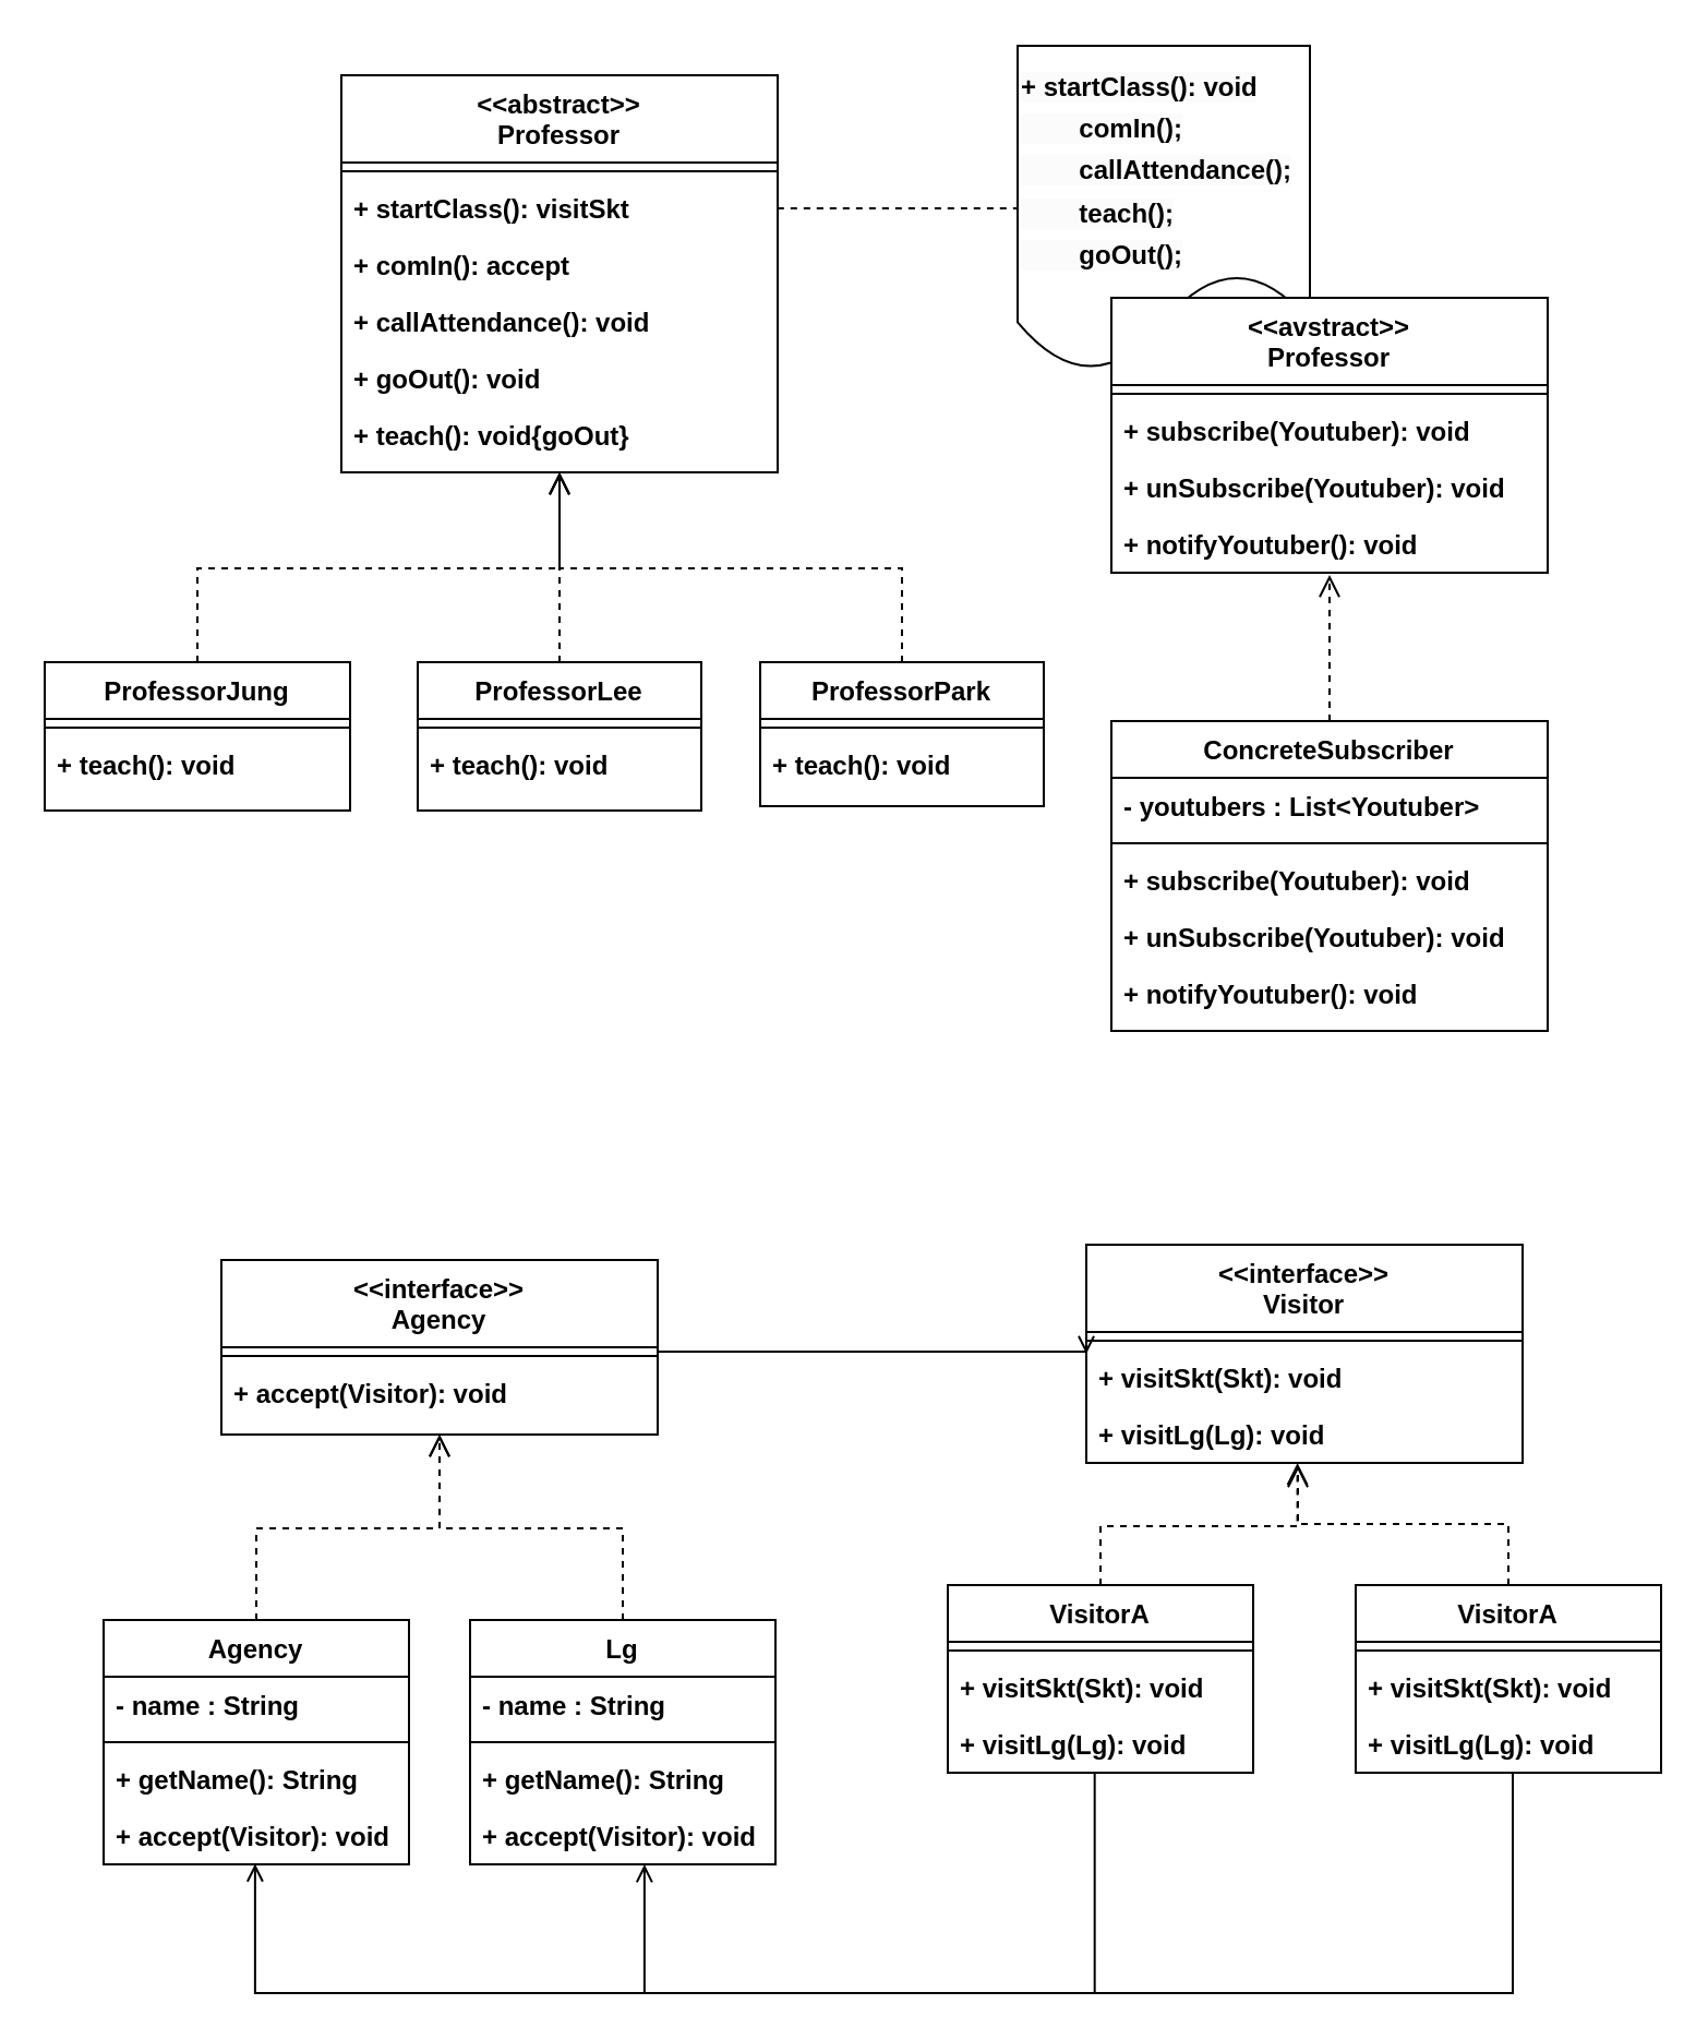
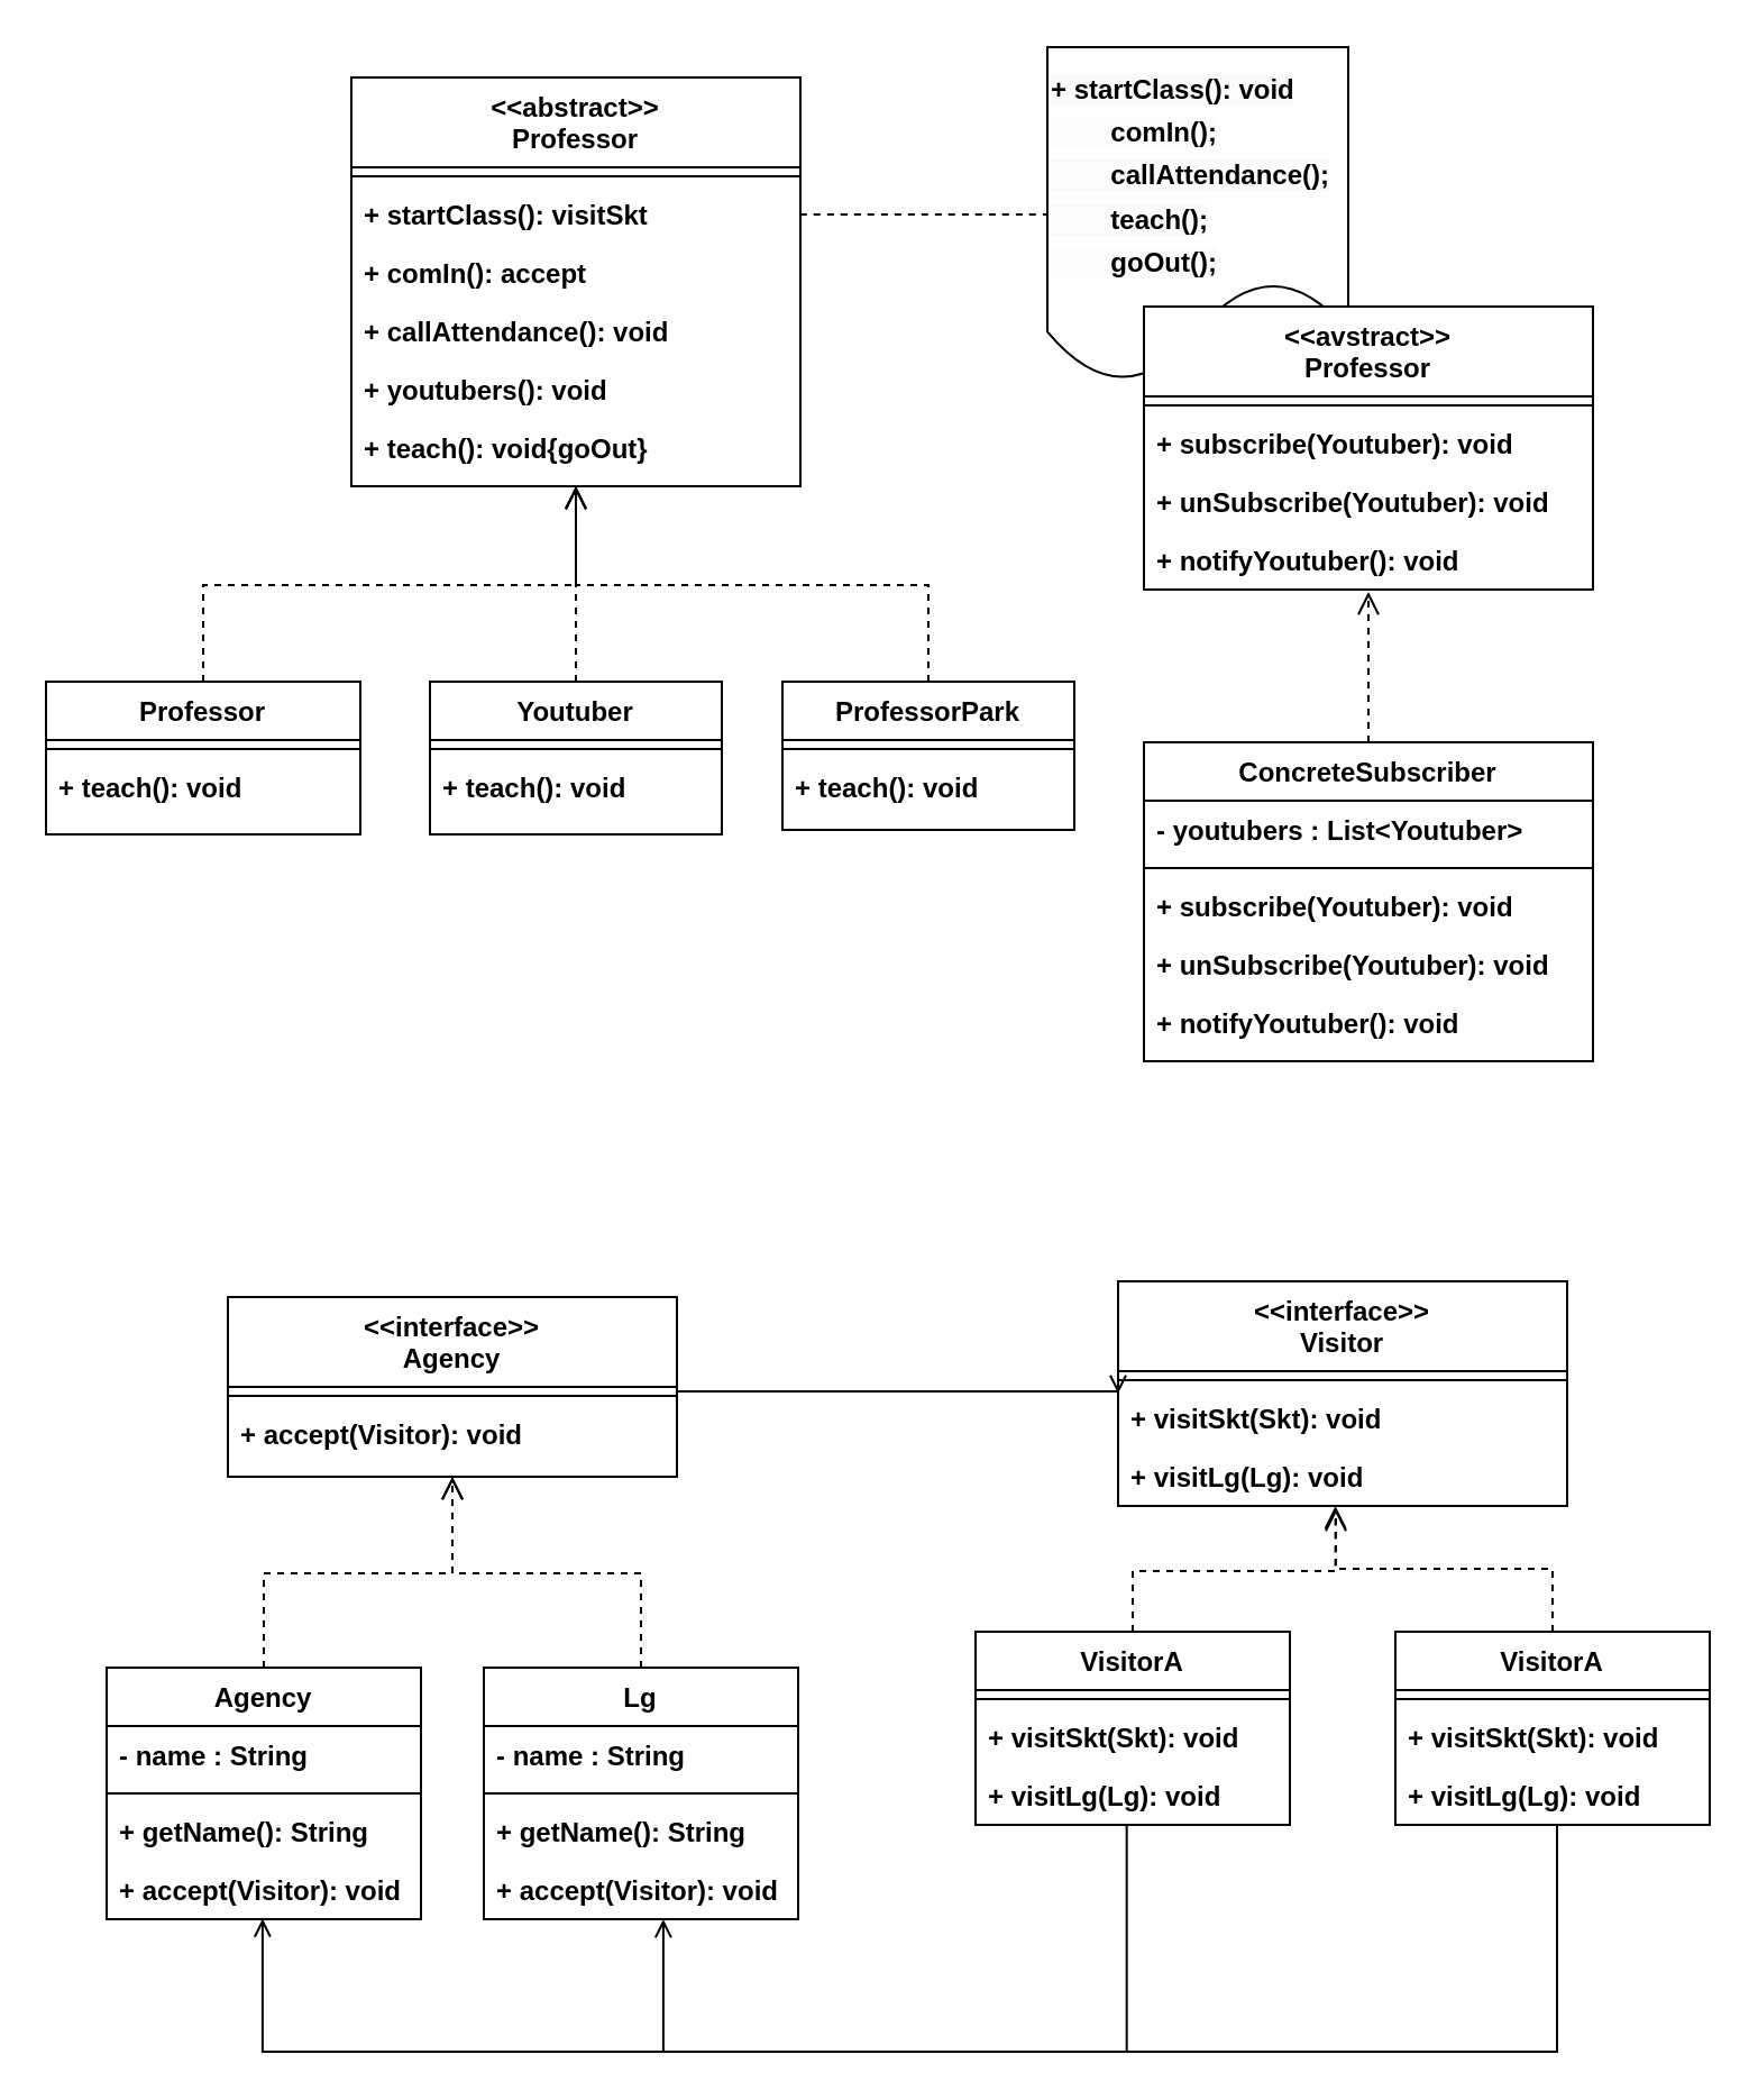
- <mxCell id="13" value="+ goOut(): void" style="text;align=left;verticalAlign=top;spacingLeft=4;spacingRight=4;overflow=hidden;rotatable=0;points=[[0,0.5],[1,0.5]];portConstraint=eastwest;fontStyle=1" vertex="1" parent="8"><mxGeometry y="126" width="200" height="26" as="geometry" /></mxCell>
+ <mxCell id="13" value="+ youtubers(): void" style="text;align=left;verticalAlign=top;spacingLeft=4;spacingRight=4;overflow=hidden;rotatable=0;points=[[0,0.5],[1,0.5]];portConstraint=eastwest;fontStyle=1" vertex="1" parent="8"><mxGeometry y="126" width="200" height="26" as="geometry" /></mxCell>
- <mxCell id="5" value="ProfessorJung" style="swimlane;fontStyle=1;align=center;verticalAlign=top;childLayout=stackLayout;horizontal=1;startSize=26;horizontalStack=0;resizeParent=1;resizeLast=0;collapsible=1;marginBottom=0;rounded=0;shadow=0;strokeWidth=1;" vertex="1" parent="1"><mxGeometry x="20" y="303" width="140" height="68" as="geometry"><mxRectangle x="230" y="140" width="160" height="26" as="alternateBounds" /></mxGeometry></mxCell>
+ <mxCell id="5" value="Professor" style="swimlane;fontStyle=1;align=center;verticalAlign=top;childLayout=stackLayout;horizontal=1;startSize=26;horizontalStack=0;resizeParent=1;resizeLast=0;collapsible=1;marginBottom=0;rounded=0;shadow=0;strokeWidth=1;" vertex="1" parent="1"><mxGeometry x="20" y="303" width="140" height="68" as="geometry"><mxRectangle x="230" y="140" width="160" height="26" as="alternateBounds" /></mxGeometry></mxCell>
- <mxCell id="2" value="ProfessorLee" style="swimlane;fontStyle=1;align=center;verticalAlign=top;childLayout=stackLayout;horizontal=1;startSize=26;horizontalStack=0;resizeParent=1;resizeLast=0;collapsible=1;marginBottom=0;rounded=0;shadow=0;strokeWidth=1;" vertex="1" parent="1"><mxGeometry x="191" y="303" width="130" height="68" as="geometry"><mxRectangle x="230" y="140" width="160" height="26" as="alternateBounds" /></mxGeometry></mxCell>
+ <mxCell id="2" value="Youtuber" style="swimlane;fontStyle=1;align=center;verticalAlign=top;childLayout=stackLayout;horizontal=1;startSize=26;horizontalStack=0;resizeParent=1;resizeLast=0;collapsible=1;marginBottom=0;rounded=0;shadow=0;strokeWidth=1;" vertex="1" parent="1"><mxGeometry x="191" y="303" width="130" height="68" as="geometry"><mxRectangle x="230" y="140" width="160" height="26" as="alternateBounds" /></mxGeometry></mxCell>
